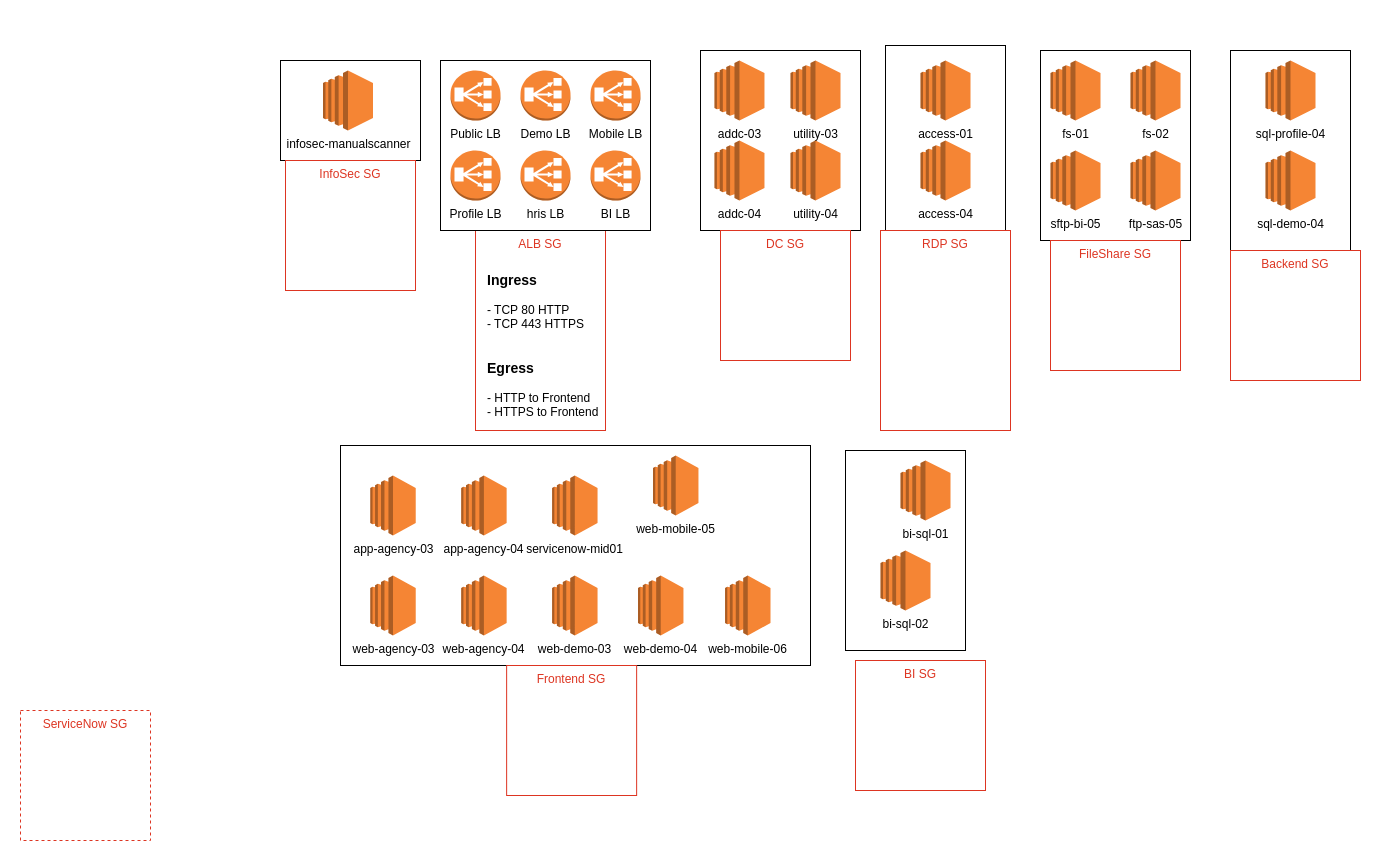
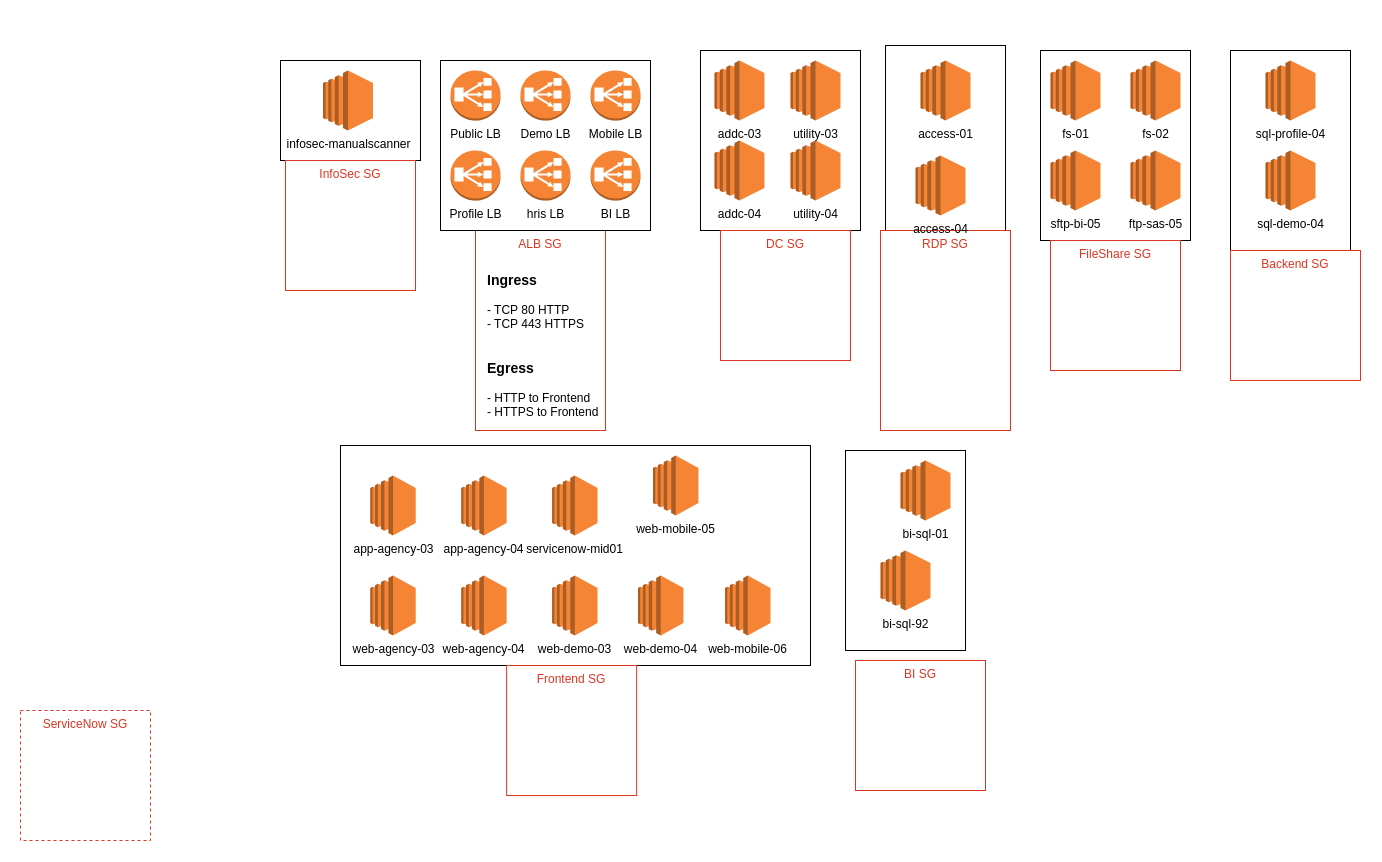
- <mxCell id="31" value="access-04" style="outlineConnect=0;dashed=0;verticalLabelPosition=bottom;verticalAlign=top;align=center;html=1;shape=mxgraph.aws3.ec2;fillColor=#F58534;gradientColor=none;" vertex="1" parent="1"><mxGeometry x="920" y="140" width="50" height="60" as="geometry" /></mxCell>
+ <mxCell id="31" value="access-04" style="outlineConnect=0;dashed=0;verticalLabelPosition=bottom;verticalAlign=top;align=center;html=1;shape=mxgraph.aws3.ec2;fillColor=#F58534;gradientColor=none;" vertex="1" parent="1"><mxGeometry x="915" y="155" width="50" height="60" as="geometry" /></mxCell>
- <mxCell id="26" value="bi-sql-02" style="outlineConnect=0;dashed=0;verticalLabelPosition=bottom;verticalAlign=top;align=center;html=1;shape=mxgraph.aws3.ec2;fillColor=#F58534;gradientColor=none;" vertex="1" parent="1"><mxGeometry x="880" y="550" width="50" height="60" as="geometry" /></mxCell>
+ <mxCell id="26" value="bi-sql-92" style="outlineConnect=0;dashed=0;verticalLabelPosition=bottom;verticalAlign=top;align=center;html=1;shape=mxgraph.aws3.ec2;fillColor=#F58534;gradientColor=none;" vertex="1" parent="1"><mxGeometry x="880" y="550" width="50" height="60" as="geometry" /></mxCell>
